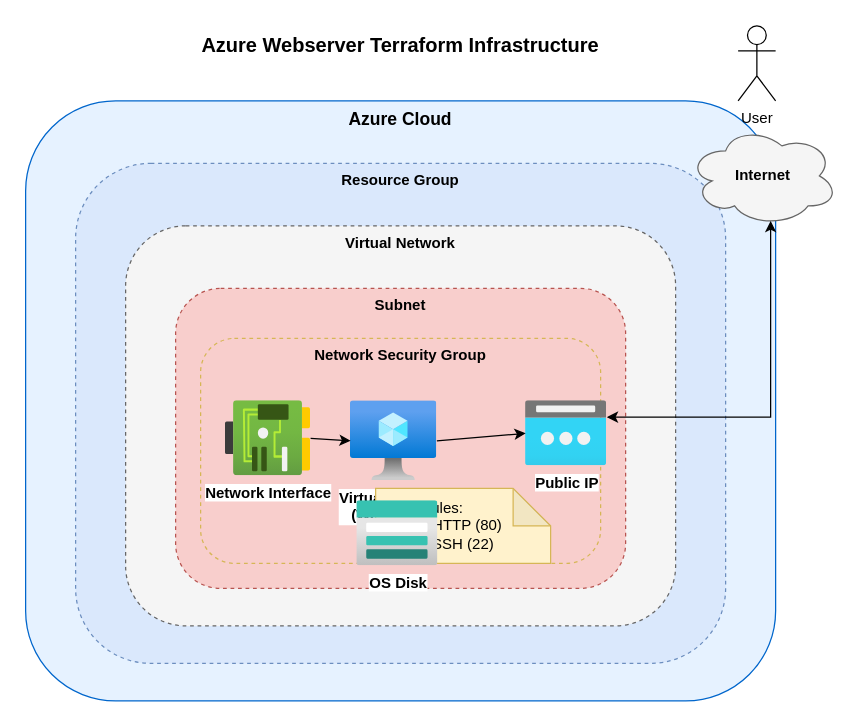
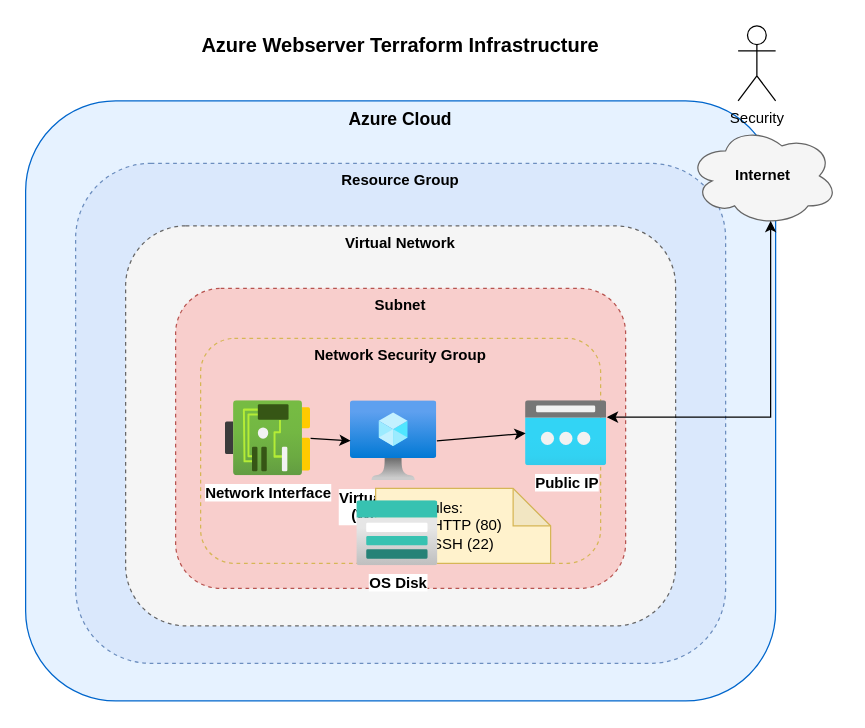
- <mxCell id="15" value="User" style="shape=umlActor;verticalLabelPosition=bottom;verticalAlign=top;html=1;outlineConnect=0;" vertex="1" parent="1"><mxGeometry x="590" y="20" width="30" height="60" as="geometry" /></mxCell>
+ <mxCell id="15" value="Security" style="shape=umlActor;verticalLabelPosition=bottom;verticalAlign=top;html=1;outlineConnect=0;" vertex="1" parent="1"><mxGeometry x="590" y="20" width="30" height="60" as="geometry" /></mxCell>
